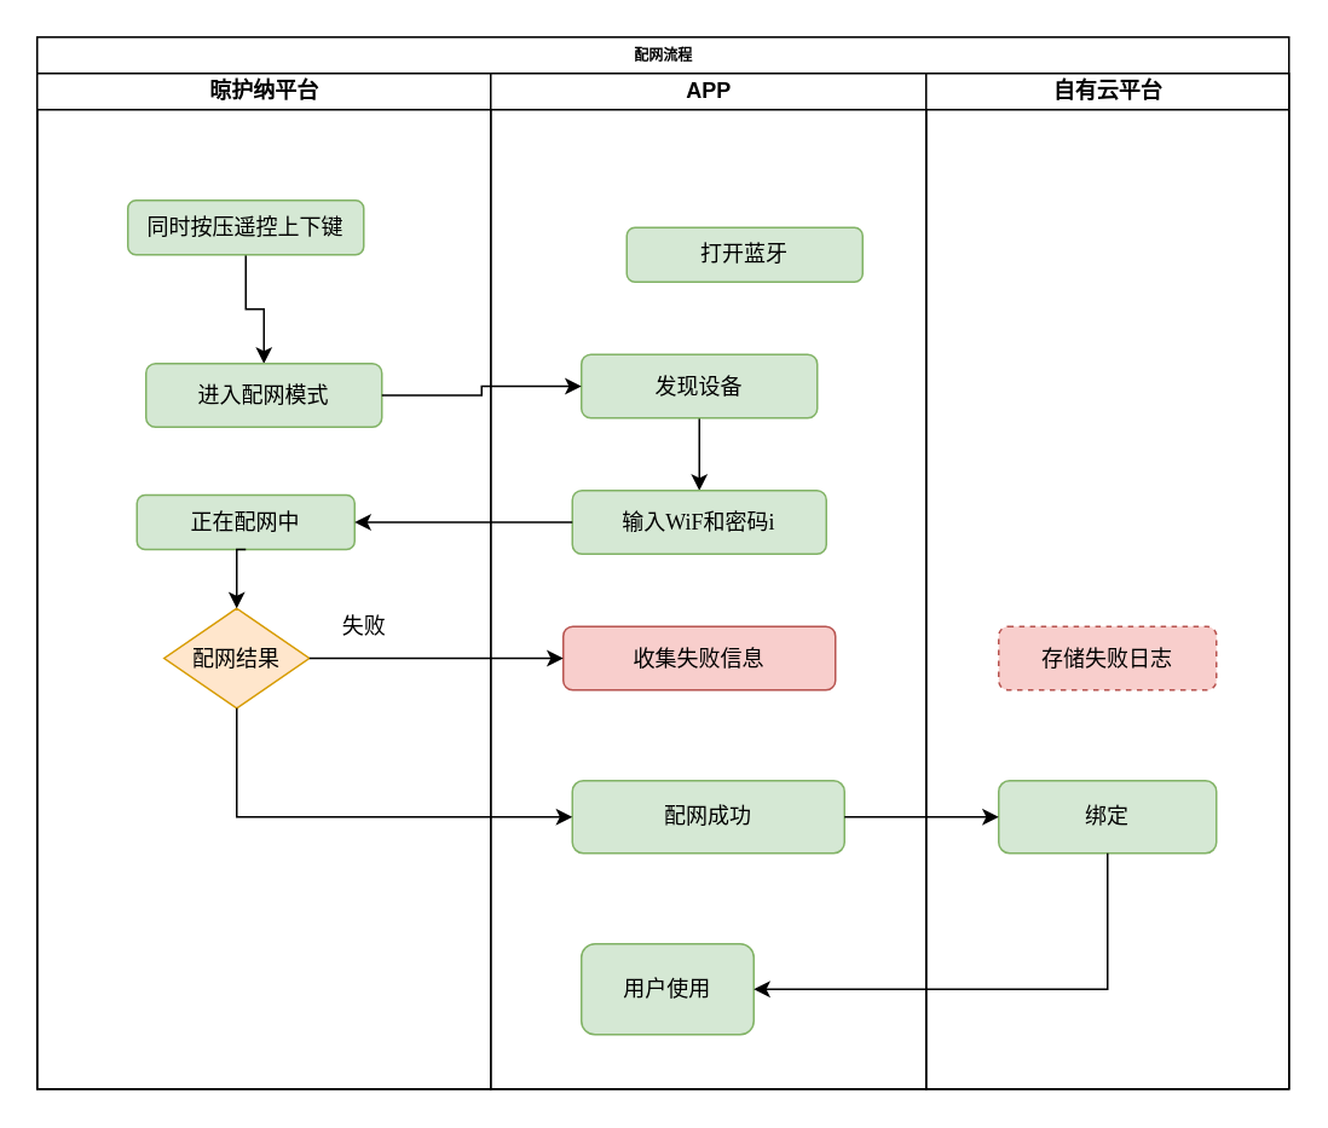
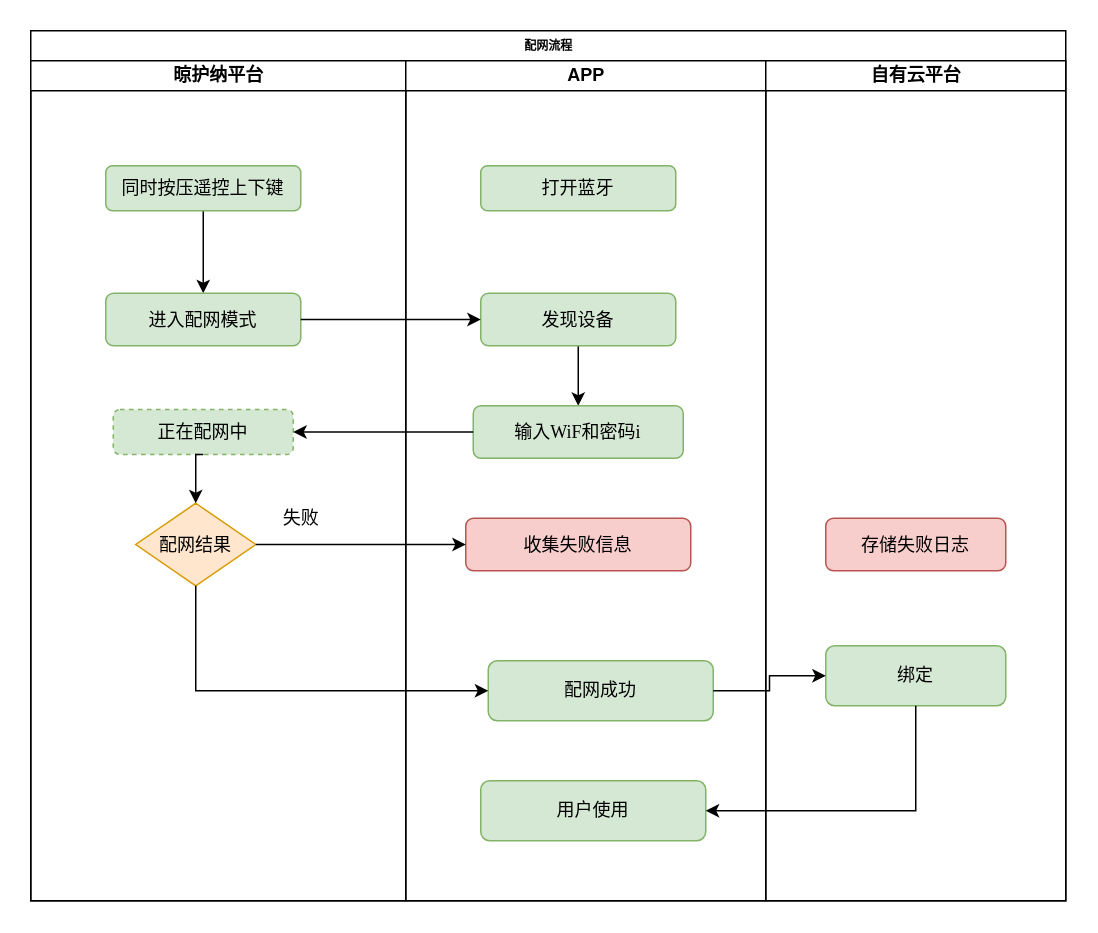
- <mxCell id="12" value="&lt;font style=&quot;font-size: 12px&quot;&gt;打开蓝牙&lt;/font&gt;" style="rounded=1;whiteSpace=wrap;html=1;shadow=0;labelBackgroundColor=none;strokeWidth=1;fontFamily=Verdana;fontSize=8;align=center;fillColor=#d5e8d4;strokeColor=#82b366;" parent="11" vertex="1"><mxGeometry x="75" y="85" width="130" height="30" as="geometry" /></mxCell>
+ <mxCell id="12" value="&lt;font style=&quot;font-size: 12px&quot;&gt;打开蓝牙&lt;/font&gt;" style="rounded=1;whiteSpace=wrap;html=1;shadow=0;labelBackgroundColor=none;strokeWidth=1;fontFamily=Verdana;fontSize=8;align=center;fillColor=#d5e8d4;strokeColor=#82b366;" parent="11" vertex="1"><mxGeometry x="50" y="70" width="130" height="30" as="geometry" /></mxCell>
- <mxCell id="6" value="&lt;font style=&quot;font-size: 12px&quot;&gt;进入配网模式&lt;/font&gt;" style="rounded=1;whiteSpace=wrap;html=1;shadow=0;labelBackgroundColor=none;strokeWidth=1;fontFamily=Verdana;fontSize=8;align=center;fillColor=#d5e8d4;strokeColor=#82b366;" parent="3" vertex="1"><mxGeometry x="60" y="160" width="130" height="35" as="geometry" /></mxCell>
+ <mxCell id="6" value="&lt;font style=&quot;font-size: 12px&quot;&gt;进入配网模式&lt;/font&gt;" style="rounded=1;whiteSpace=wrap;html=1;shadow=0;labelBackgroundColor=none;strokeWidth=1;fontFamily=Verdana;fontSize=8;align=center;fillColor=#d5e8d4;strokeColor=#82b366;" parent="3" vertex="1"><mxGeometry x="50" y="155" width="130" height="35" as="geometry" /></mxCell>
- <mxCell id="8" value="&lt;font style=&quot;font-size: 12px&quot;&gt;正在配网中&lt;/font&gt;" style="rounded=1;whiteSpace=wrap;html=1;shadow=0;labelBackgroundColor=none;strokeWidth=1;fontFamily=Verdana;fontSize=8;align=center;fillColor=#d5e8d4;strokeColor=#82b366;" vertex="1" parent="3"><mxGeometry x="55" y="232.5" width="120" height="30" as="geometry" /></mxCell>
+ <mxCell id="8" value="&lt;font style=&quot;font-size: 12px&quot;&gt;正在配网中&lt;/font&gt;" style="rounded=1;whiteSpace=wrap;html=1;shadow=0;labelBackgroundColor=none;strokeWidth=1;fontFamily=Verdana;fontSize=8;align=center;fillColor=#d5e8d4;strokeColor=#82b366;dashed=1;" vertex="1" parent="3"><mxGeometry x="55" y="232.5" width="120" height="30" as="geometry" /></mxCell>
- <mxCell id="20" value="&lt;font style=&quot;font-size: 12px&quot;&gt;存储失败日志&lt;/font&gt;" style="rounded=1;whiteSpace=wrap;html=1;shadow=0;labelBackgroundColor=none;strokeWidth=1;fontFamily=Verdana;fontSize=8;align=center;fillColor=#f8cecc;strokeColor=#b85450;dashed=1;" vertex="1" parent="19"><mxGeometry x="40" y="305" width="120" height="35" as="geometry" /></mxCell>
+ <mxCell id="20" value="&lt;font style=&quot;font-size: 12px&quot;&gt;存储失败日志&lt;/font&gt;" style="rounded=1;whiteSpace=wrap;html=1;shadow=0;labelBackgroundColor=none;strokeWidth=1;fontFamily=Verdana;fontSize=8;align=center;fillColor=#f8cecc;strokeColor=#b85450;" vertex="1" parent="19"><mxGeometry x="40" y="305" width="120" height="35" as="geometry" /></mxCell>
- <mxCell id="17" value="&lt;font style=&quot;font-size: 12px&quot;&gt;配网成功&lt;/font&gt;" style="rounded=1;whiteSpace=wrap;html=1;shadow=0;labelBackgroundColor=none;strokeWidth=1;fontFamily=Verdana;fontSize=8;align=center;fillColor=#d5e8d4;strokeColor=#82b366;" vertex="1" parent="11"><mxGeometry x="45" y="390" width="150" height="40" as="geometry" /></mxCell>
+ <mxCell id="17" value="&lt;font style=&quot;font-size: 12px&quot;&gt;配网成功&lt;/font&gt;" style="rounded=1;whiteSpace=wrap;html=1;shadow=0;labelBackgroundColor=none;strokeWidth=1;fontFamily=Verdana;fontSize=8;align=center;fillColor=#d5e8d4;strokeColor=#82b366;" vertex="1" parent="11"><mxGeometry x="55" y="400" width="150" height="40" as="geometry" /></mxCell>
- <mxCell id="18" value="&lt;font style=&quot;font-size: 12px&quot;&gt;用户使用&lt;/font&gt;" style="rounded=1;whiteSpace=wrap;html=1;shadow=0;labelBackgroundColor=none;strokeWidth=1;fontFamily=Verdana;fontSize=8;align=center;fillColor=#d5e8d4;strokeColor=#82b366;" vertex="1" parent="11"><mxGeometry x="50" y="480" width="95" height="50" as="geometry" /></mxCell>
+ <mxCell id="18" value="&lt;font style=&quot;font-size: 12px&quot;&gt;用户使用&lt;/font&gt;" style="rounded=1;whiteSpace=wrap;html=1;shadow=0;labelBackgroundColor=none;strokeWidth=1;fontFamily=Verdana;fontSize=8;align=center;fillColor=#d5e8d4;strokeColor=#82b366;" vertex="1" parent="11"><mxGeometry x="50" y="480" width="150" height="40" as="geometry" /></mxCell>
